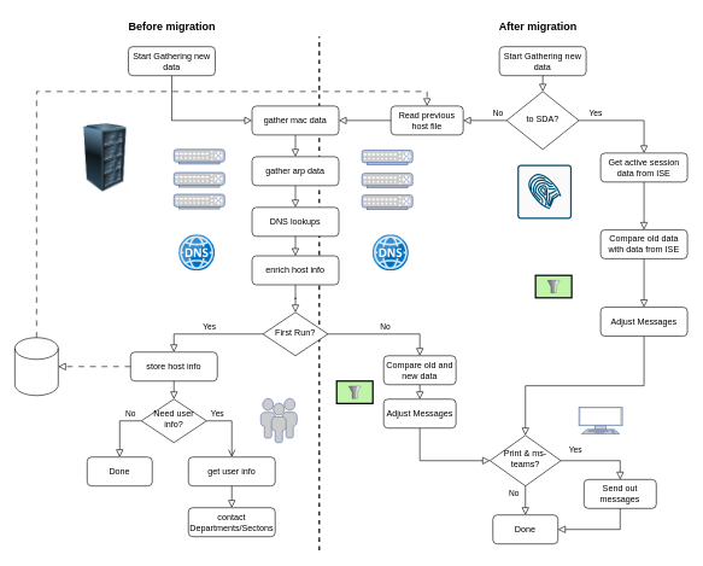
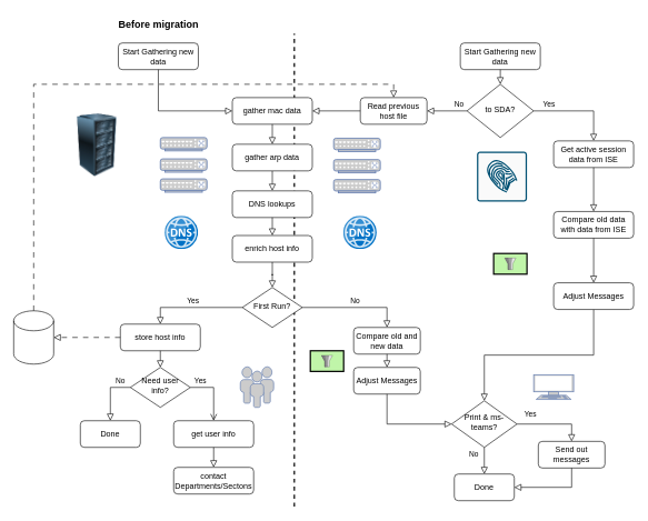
- <mxCell id="22" value="&lt;font style=&quot;font-size: 15px;&quot;&gt;&lt;b&gt;After migration&lt;/b&gt;&lt;/font&gt;" style="text;html=1;align=center;verticalAlign=middle;resizable=0;points=[];autosize=1;strokeColor=none;fillColor=none;" vertex="1" parent="1"><mxGeometry x="678" y="20" width="130" height="30" as="geometry" /></mxCell>
